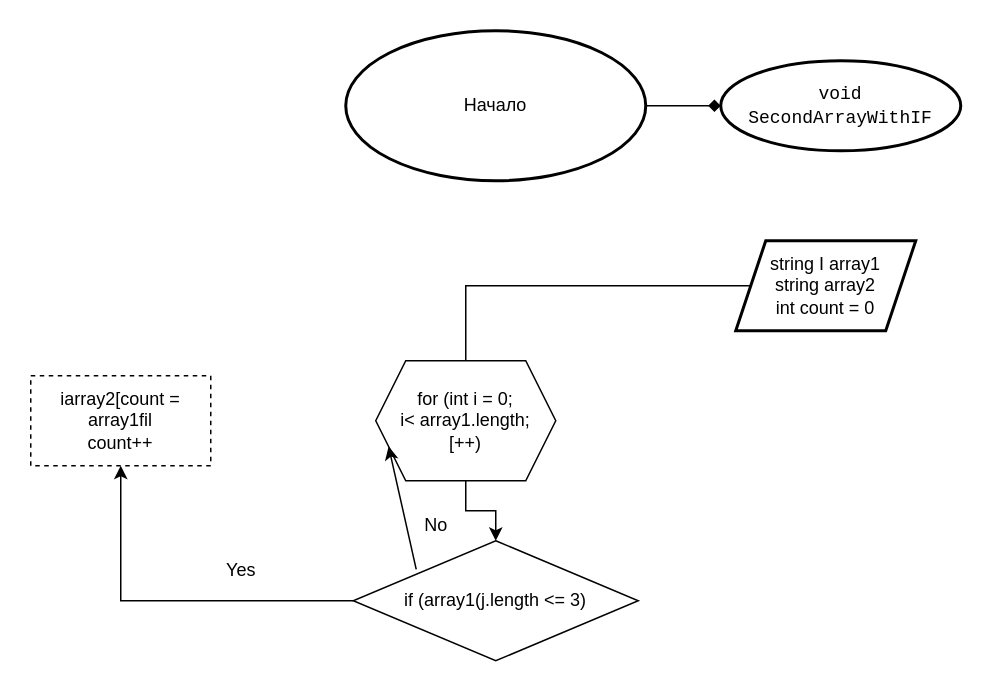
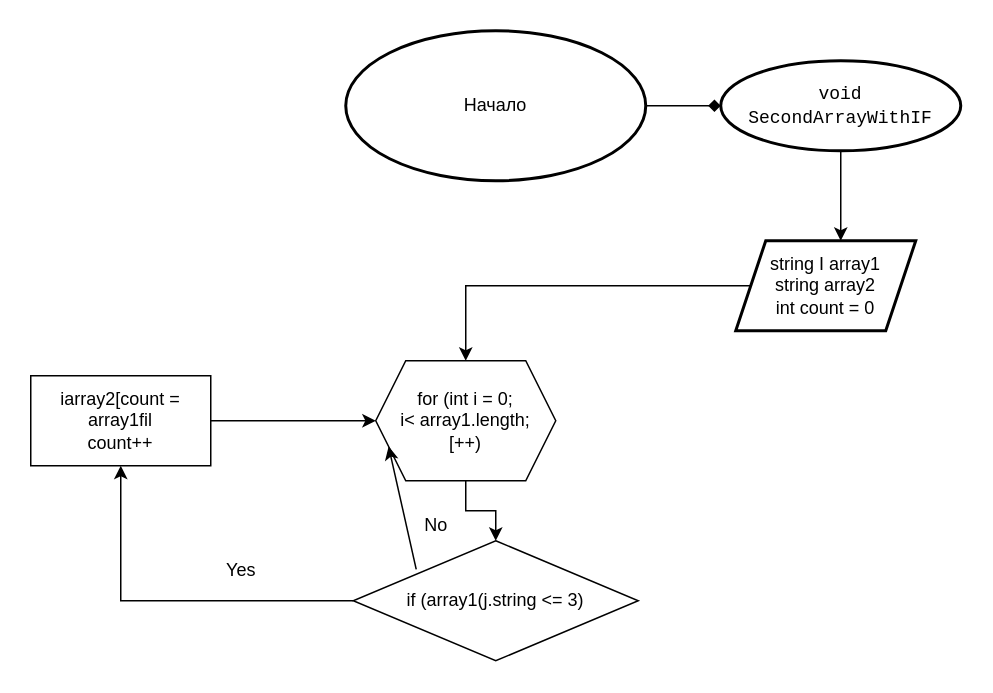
+ <mxCell id="15" value="" style="edgeStyle=orthogonalEdgeStyle;rounded=0;orthogonalLoop=1;jettySize=auto;html=1;" parent="1" source="16" target="5" edge="1"><mxGeometry relative="1" as="geometry"><Array as="points"><mxPoint x="560" y="150" /><mxPoint x="560" y="150" /></Array></mxGeometry></mxCell>
- <mxCell id="4" value="" style="edgeStyle=orthogonalEdgeStyle;rounded=0;orthogonalLoop=1;jettySize=auto;html=1;endArrow=none;" parent="1" source="5" target="7" edge="1"><mxGeometry relative="1" as="geometry" /></mxCell>
+ <mxCell id="4" value="" style="edgeStyle=orthogonalEdgeStyle;rounded=0;orthogonalLoop=1;jettySize=auto;html=1;" parent="1" source="5" target="7" edge="1"><mxGeometry relative="1" as="geometry" /></mxCell>
- <mxCell id="11" value="iarray2[count = array1fil&lt;div&gt;count++&lt;/div&gt;" style="whiteSpace=wrap;html=1;dashed=1;" parent="1" vertex="1"><mxGeometry x="20" y="250" width="120" height="60" as="geometry" /></mxCell>
+ <mxCell id="11" value="iarray2[count = array1fil&lt;div&gt;count++&lt;/div&gt;" style="whiteSpace=wrap;html=1;" parent="1" vertex="1"><mxGeometry x="20" y="250" width="120" height="60" as="geometry" /></mxCell>
+ <mxCell id="10" style="edgeStyle=orthogonalEdgeStyle;rounded=0;orthogonalLoop=1;jettySize=auto;html=1;" parent="1" source="11" target="7" edge="1"><mxGeometry relative="1" as="geometry" /></mxCell>
- <mxCell id="9" value="if (array1(j.length &amp;lt;= 3)" style="rhombus;whiteSpace=wrap;html=1;" parent="1" vertex="1"><mxGeometry x="235" y="360" width="190" height="80" as="geometry" /></mxCell>
+ <mxCell id="9" value="if (array1(j.string &amp;lt;= 3)" style="rhombus;whiteSpace=wrap;html=1;" parent="1" vertex="1"><mxGeometry x="235" y="360" width="190" height="80" as="geometry" /></mxCell>
